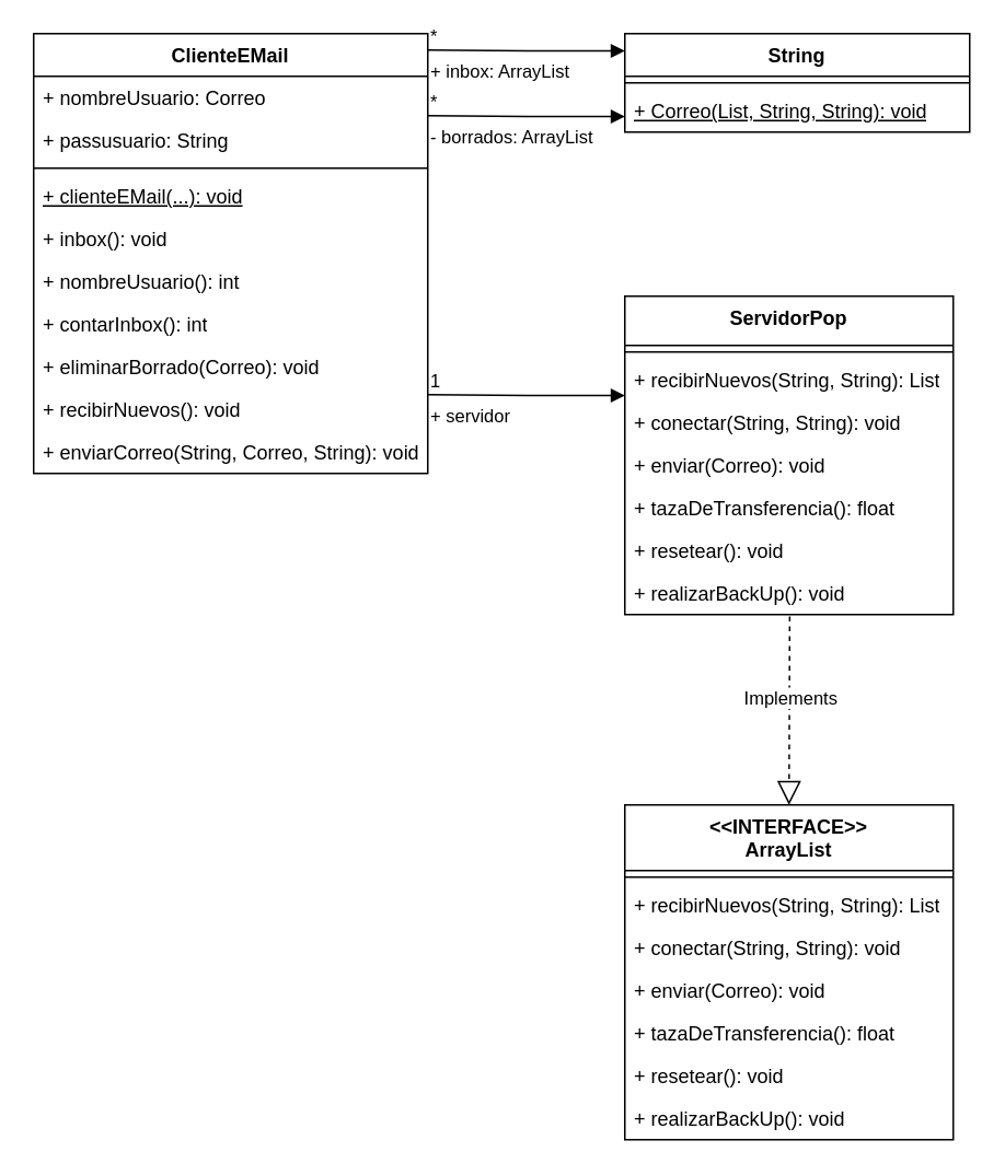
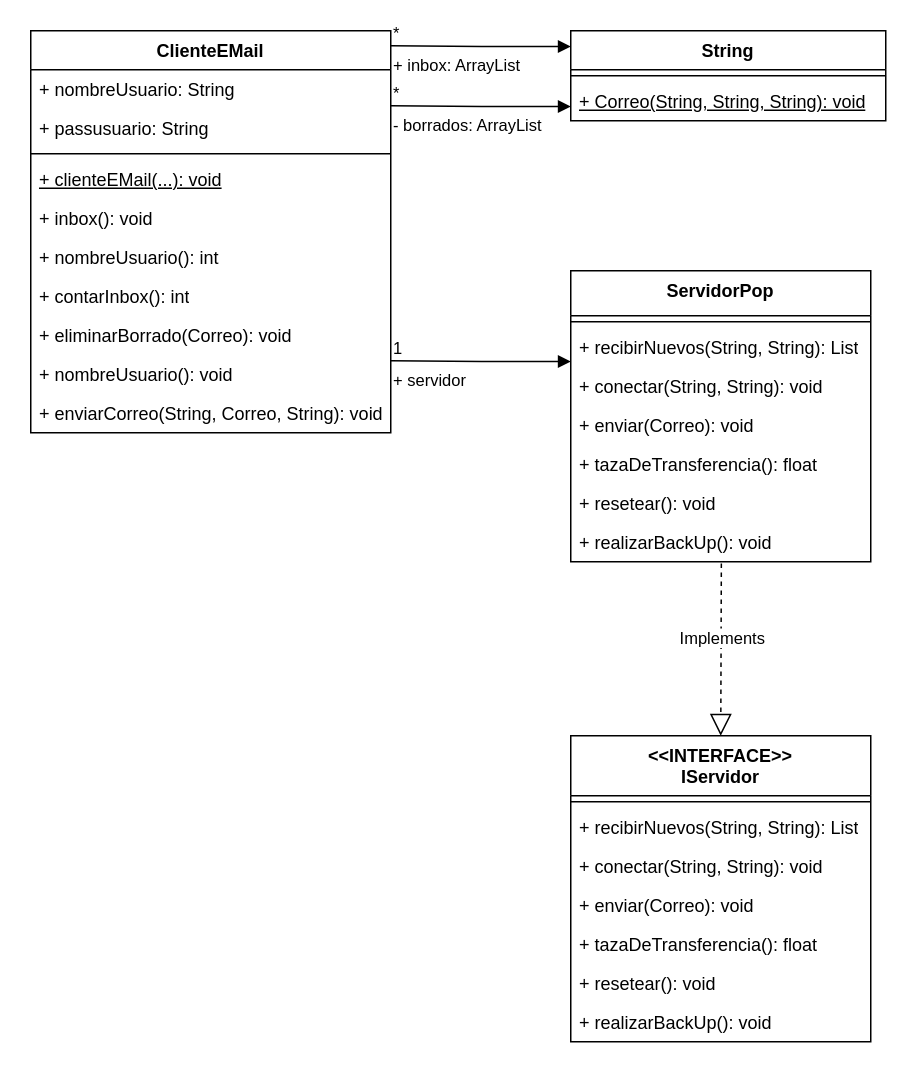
- <mxCell id="3" value="+ nombreUsuario: Correo" style="text;strokeColor=none;fillColor=none;align=left;verticalAlign=top;spacingLeft=4;spacingRight=4;overflow=hidden;rotatable=0;points=[[0,0.5],[1,0.5]];portConstraint=eastwest;whiteSpace=wrap;html=1;" vertex="1" parent="2"><mxGeometry y="26" width="240" height="26" as="geometry" /></mxCell>
+ <mxCell id="3" value="+ nombreUsuario: String" style="text;strokeColor=none;fillColor=none;align=left;verticalAlign=top;spacingLeft=4;spacingRight=4;overflow=hidden;rotatable=0;points=[[0,0.5],[1,0.5]];portConstraint=eastwest;whiteSpace=wrap;html=1;" vertex="1" parent="2"><mxGeometry y="26" width="240" height="26" as="geometry" /></mxCell>
- <mxCell id="15" value="&lt;u&gt;+ Correo(List, String, String): void&lt;/u&gt;" style="text;strokeColor=none;fillColor=none;align=left;verticalAlign=top;spacingLeft=4;spacingRight=4;overflow=hidden;rotatable=0;points=[[0,0.5],[1,0.5]];portConstraint=eastwest;whiteSpace=wrap;html=1;" vertex="1" parent="13"><mxGeometry y="34" width="210" height="26" as="geometry" /></mxCell>
+ <mxCell id="15" value="&lt;u&gt;+ Correo(String, String, String): void&lt;/u&gt;" style="text;strokeColor=none;fillColor=none;align=left;verticalAlign=top;spacingLeft=4;spacingRight=4;overflow=hidden;rotatable=0;points=[[0,0.5],[1,0.5]];portConstraint=eastwest;whiteSpace=wrap;html=1;" vertex="1" parent="13"><mxGeometry y="34" width="210" height="26" as="geometry" /></mxCell>
- <mxCell id="11" value="+ recibirNuevos(): void" style="text;strokeColor=none;fillColor=none;align=left;verticalAlign=top;spacingLeft=4;spacingRight=4;overflow=hidden;rotatable=0;points=[[0,0.5],[1,0.5]];portConstraint=eastwest;whiteSpace=wrap;html=1;" vertex="1" parent="2"><mxGeometry y="216" width="240" height="26" as="geometry" /></mxCell>
+ <mxCell id="11" value="+ nombreUsuario(): void" style="text;strokeColor=none;fillColor=none;align=left;verticalAlign=top;spacingLeft=4;spacingRight=4;overflow=hidden;rotatable=0;points=[[0,0.5],[1,0.5]];portConstraint=eastwest;whiteSpace=wrap;html=1;" vertex="1" parent="2"><mxGeometry y="216" width="240" height="26" as="geometry" /></mxCell>
- <mxCell id="20" value="&lt;div&gt;&amp;lt;&amp;lt;INTERFACE&amp;gt;&amp;gt;&lt;/div&gt;ArrayList" style="swimlane;fontStyle=1;align=center;verticalAlign=top;childLayout=stackLayout;horizontal=1;startSize=40;horizontalStack=0;resizeParent=1;resizeParentMax=0;resizeLast=0;collapsible=1;marginBottom=0;whiteSpace=wrap;html=1;" vertex="1" parent="1"><mxGeometry x="380" y="490" width="200" height="204" as="geometry" /></mxCell>
+ <mxCell id="20" value="&lt;div&gt;&amp;lt;&amp;lt;INTERFACE&amp;gt;&amp;gt;&lt;/div&gt;IServidor" style="swimlane;fontStyle=1;align=center;verticalAlign=top;childLayout=stackLayout;horizontal=1;startSize=40;horizontalStack=0;resizeParent=1;resizeParentMax=0;resizeLast=0;collapsible=1;marginBottom=0;whiteSpace=wrap;html=1;" vertex="1" parent="1"><mxGeometry x="380" y="490" width="200" height="204" as="geometry" /></mxCell>
